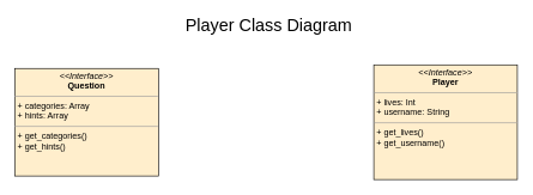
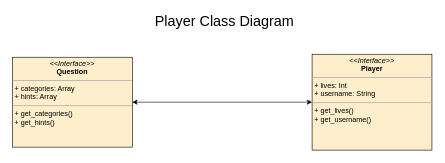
+ <mxCell id="4" value="" style="endArrow=classic;startArrow=classic;html=1;rounded=0;entryX=0;entryY=0.5;entryDx=0;entryDy=0;exitX=1;exitY=0.5;exitDx=0;exitDy=0;" parent="1" source="2" target="3" edge="1"><mxGeometry width="50" height="50" relative="1" as="geometry"><mxPoint x="760" y="390" as="sourcePoint" /><mxPoint x="810" y="340" as="targetPoint" /></mxGeometry></mxCell>
